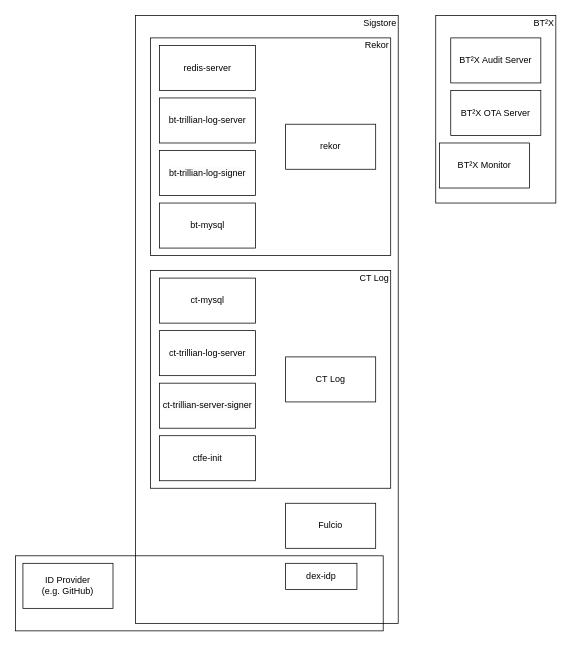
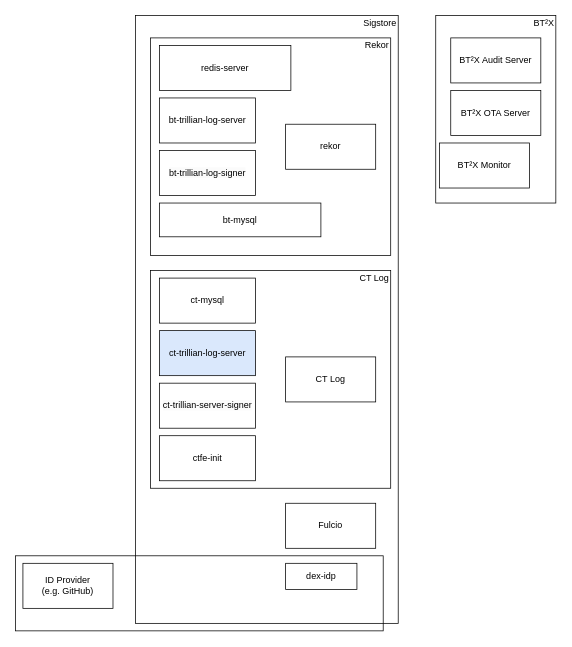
- <mxCell id="18" value="redis-server" style="rounded=0;whiteSpace=wrap;html=1;" vertex="1" parent="1"><mxGeometry x="212" y="60" width="128" height="60" as="geometry" /></mxCell>
+ <mxCell id="18" value="redis-server" style="rounded=0;whiteSpace=wrap;html=1;" vertex="1" parent="1"><mxGeometry x="212" y="60" width="175" height="60" as="geometry" /></mxCell>
- <mxCell id="20" value="bt-mysql" style="rounded=0;whiteSpace=wrap;html=1;" vertex="1" parent="1"><mxGeometry x="212" y="270" width="128" height="60" as="geometry" /></mxCell>
+ <mxCell id="20" value="bt-mysql" style="rounded=0;whiteSpace=wrap;html=1;" vertex="1" parent="1"><mxGeometry x="212" y="270" width="215" height="45" as="geometry" /></mxCell>
- <mxCell id="14" value="ct-trillian-log-server" style="rounded=0;whiteSpace=wrap;html=1;" vertex="1" parent="1"><mxGeometry x="212" y="440" width="128" height="60" as="geometry" /></mxCell>
+ <mxCell id="14" value="ct-trillian-log-server" style="rounded=0;whiteSpace=wrap;html=1;fillColor=#dae8fc;" vertex="1" parent="1"><mxGeometry x="212" y="440" width="128" height="60" as="geometry" /></mxCell>
